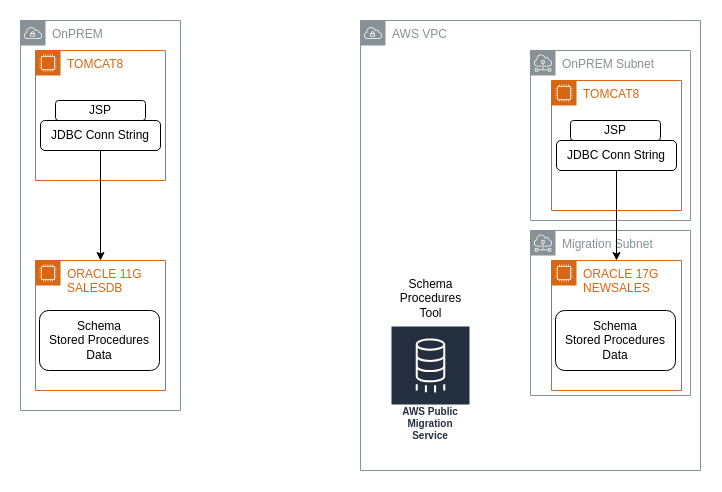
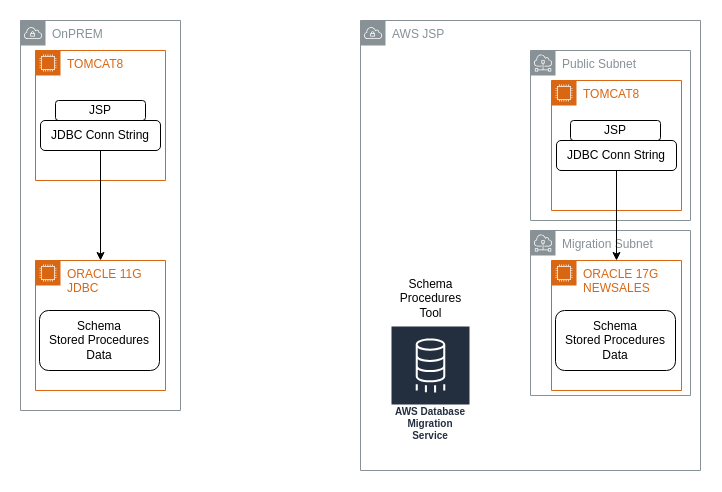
- <mxCell id="2" value="AWS VPC" style="outlineConnect=0;gradientColor=none;html=1;whiteSpace=wrap;fontSize=12;fontStyle=0;shape=mxgraph.aws4.group;grIcon=mxgraph.aws4.group_vpc;strokeColor=#879196;fillColor=none;verticalAlign=top;align=left;spacingLeft=30;fontColor=#879196;dashed=0;" vertex="1" parent="1"><mxGeometry x="360" y="20" width="340" height="450" as="geometry" /></mxCell>
+ <mxCell id="2" value="AWS JSP" style="outlineConnect=0;gradientColor=none;html=1;whiteSpace=wrap;fontSize=12;fontStyle=0;shape=mxgraph.aws4.group;grIcon=mxgraph.aws4.group_vpc;strokeColor=#879196;fillColor=none;verticalAlign=top;align=left;spacingLeft=30;fontColor=#879196;dashed=0;" vertex="1" parent="1"><mxGeometry x="360" y="20" width="340" height="450" as="geometry" /></mxCell>
- <mxCell id="4" value="OnPREM Subnet" style="outlineConnect=0;gradientColor=none;html=1;whiteSpace=wrap;fontSize=12;fontStyle=0;shape=mxgraph.aws4.group;grIcon=mxgraph.aws4.group_subnet;strokeColor=#879196;fillColor=none;verticalAlign=top;align=left;spacingLeft=30;fontColor=#879196;dashed=0;" vertex="1" parent="1"><mxGeometry x="530" y="50" width="160" height="170" as="geometry" /></mxCell>
+ <mxCell id="4" value="Public Subnet" style="outlineConnect=0;gradientColor=none;html=1;whiteSpace=wrap;fontSize=12;fontStyle=0;shape=mxgraph.aws4.group;grIcon=mxgraph.aws4.group_subnet;strokeColor=#879196;fillColor=none;verticalAlign=top;align=left;spacingLeft=30;fontColor=#879196;dashed=0;" vertex="1" parent="1"><mxGeometry x="530" y="50" width="160" height="170" as="geometry" /></mxCell>
- <mxCell id="15" value="ORACLE 11G&lt;br&gt;SALESDB&amp;nbsp;" style="points=[[0,0],[0.25,0],[0.5,0],[0.75,0],[1,0],[1,0.25],[1,0.5],[1,0.75],[1,1],[0.75,1],[0.5,1],[0.25,1],[0,1],[0,0.75],[0,0.5],[0,0.25]];outlineConnect=0;gradientColor=none;html=1;whiteSpace=wrap;fontSize=12;fontStyle=0;shape=mxgraph.aws4.group;grIcon=mxgraph.aws4.group_ec2_instance_contents;strokeColor=#D86613;fillColor=none;verticalAlign=top;align=left;spacingLeft=30;fontColor=#D86613;dashed=0;" parent="14" vertex="1"><mxGeometry width="130" height="130" as="geometry" /></mxCell>
+ <mxCell id="15" value="ORACLE 11G&lt;br&gt;JDBC&amp;nbsp;" style="points=[[0,0],[0.25,0],[0.5,0],[0.75,0],[1,0],[1,0.25],[1,0.5],[1,0.75],[1,1],[0.75,1],[0.5,1],[0.25,1],[0,1],[0,0.75],[0,0.5],[0,0.25]];outlineConnect=0;gradientColor=none;html=1;whiteSpace=wrap;fontSize=12;fontStyle=0;shape=mxgraph.aws4.group;grIcon=mxgraph.aws4.group_ec2_instance_contents;strokeColor=#D86613;fillColor=none;verticalAlign=top;align=left;spacingLeft=30;fontColor=#D86613;dashed=0;" parent="14" vertex="1"><mxGeometry width="130" height="130" as="geometry" /></mxCell>
- <mxCell id="24" value="AWS Public Migration Service" style="outlineConnect=0;fontColor=#232F3E;gradientColor=none;strokeColor=#ffffff;fillColor=#232F3E;dashed=0;verticalLabelPosition=middle;verticalAlign=bottom;align=center;html=1;whiteSpace=wrap;fontSize=10;fontStyle=1;spacing=3;shape=mxgraph.aws4.productIcon;prIcon=mxgraph.aws4.database_migration_service;" vertex="1" parent="1"><mxGeometry x="390" y="325" width="80" height="120" as="geometry" /></mxCell>
+ <mxCell id="24" value="AWS Database Migration Service" style="outlineConnect=0;fontColor=#232F3E;gradientColor=none;strokeColor=#ffffff;fillColor=#232F3E;dashed=0;verticalLabelPosition=middle;verticalAlign=bottom;align=center;html=1;whiteSpace=wrap;fontSize=10;fontStyle=1;spacing=3;shape=mxgraph.aws4.productIcon;prIcon=mxgraph.aws4.database_migration_service;" vertex="1" parent="1"><mxGeometry x="390" y="325" width="80" height="120" as="geometry" /></mxCell>
